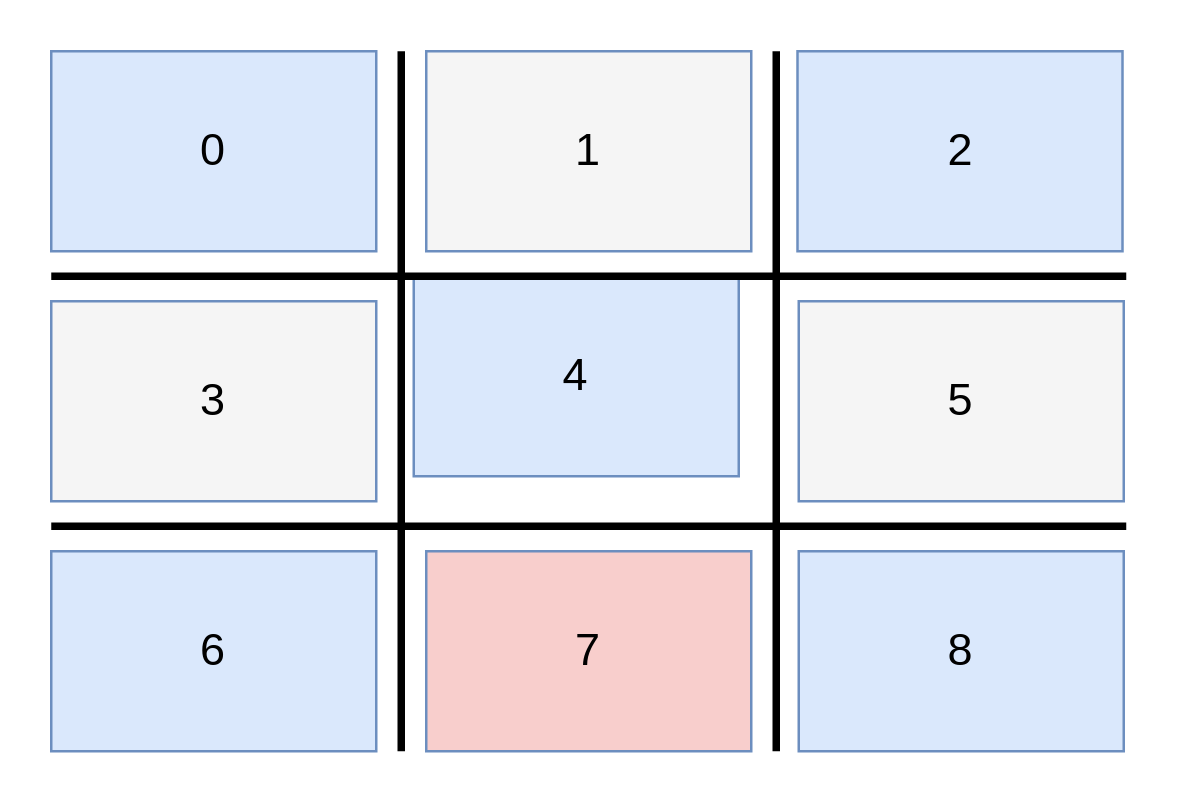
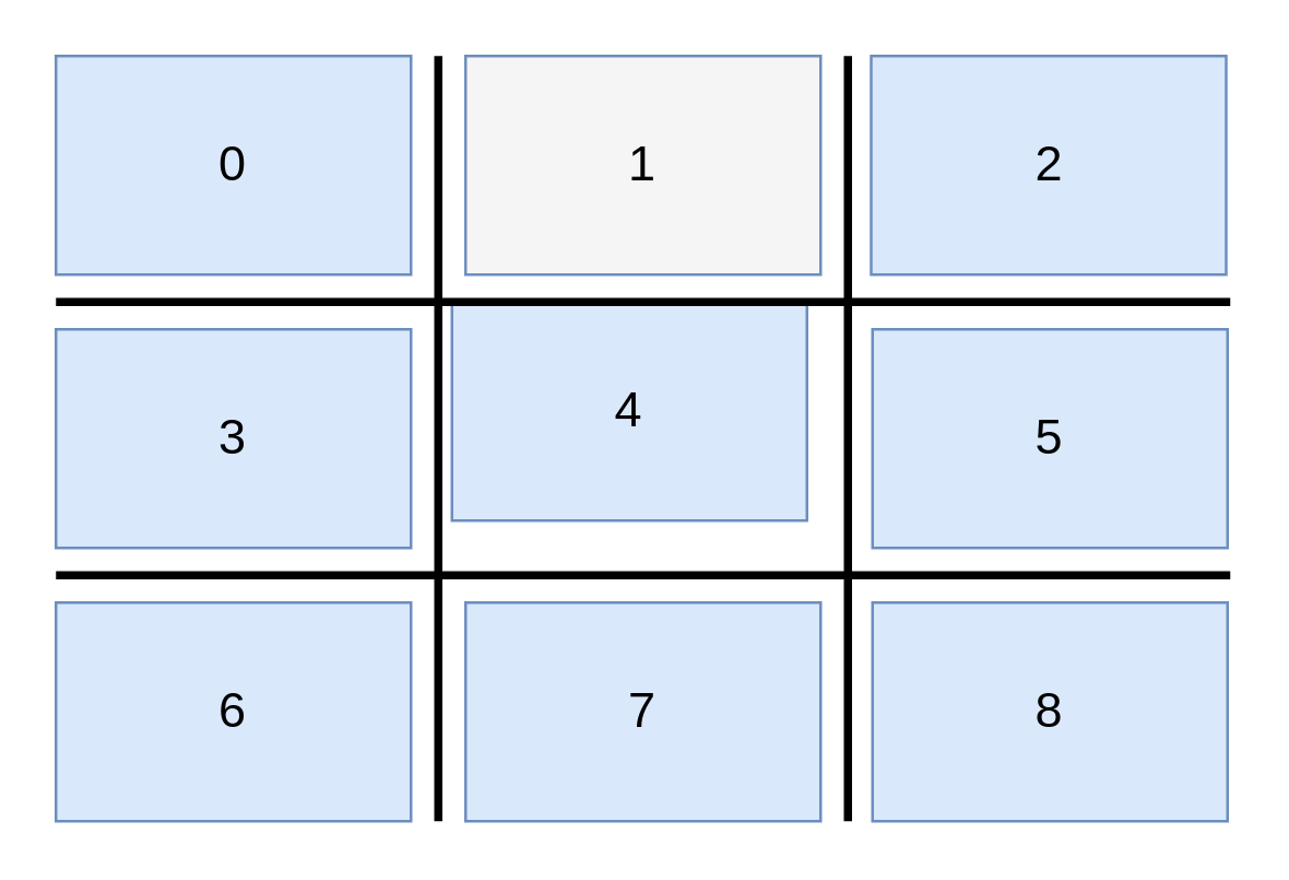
- <mxCell id="5" value="3" style="rounded=0;whiteSpace=wrap;html=1;fillColor=#f5f5f5;strokeColor=#6c8ebf;fontSize=18;" vertex="1" parent="1"><mxGeometry x="20" y="120" width="130" height="80" as="geometry" /></mxCell>
+ <mxCell id="5" value="3" style="rounded=0;whiteSpace=wrap;html=1;fillColor=#dae8fc;strokeColor=#6c8ebf;fontSize=18;" vertex="1" parent="1"><mxGeometry x="20" y="120" width="130" height="80" as="geometry" /></mxCell>
- <mxCell id="7" value="5" style="rounded=0;whiteSpace=wrap;html=1;fillColor=#f5f5f5;strokeColor=#6c8ebf;fontSize=18;" vertex="1" parent="1"><mxGeometry x="319" y="120" width="130" height="80" as="geometry" /></mxCell>
+ <mxCell id="7" value="5" style="rounded=0;whiteSpace=wrap;html=1;fillColor=#dae8fc;strokeColor=#6c8ebf;fontSize=18;" vertex="1" parent="1"><mxGeometry x="319" y="120" width="130" height="80" as="geometry" /></mxCell>
- <mxCell id="9" value="7" style="rounded=0;whiteSpace=wrap;html=1;fillColor=#f8cecc;strokeColor=#6c8ebf;fontSize=18;" vertex="1" parent="1"><mxGeometry x="170" y="220" width="130" height="80" as="geometry" /></mxCell>
+ <mxCell id="9" value="7" style="rounded=0;whiteSpace=wrap;html=1;fillColor=#dae8fc;strokeColor=#6c8ebf;fontSize=18;" vertex="1" parent="1"><mxGeometry x="170" y="220" width="130" height="80" as="geometry" /></mxCell>
